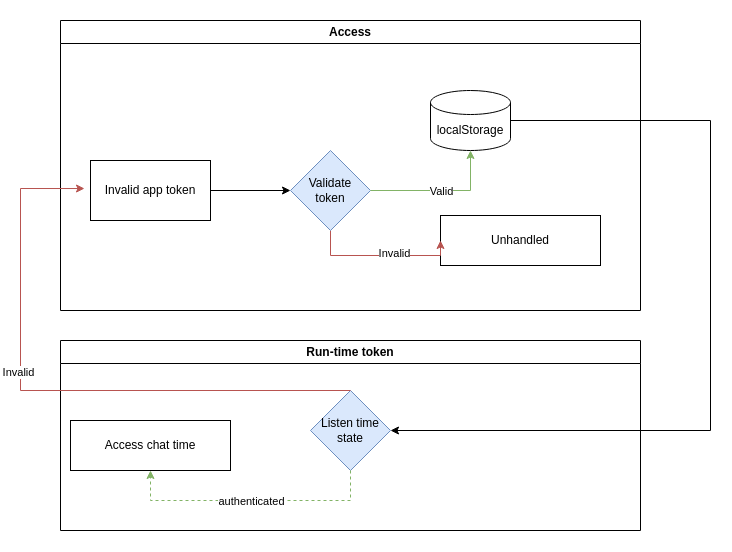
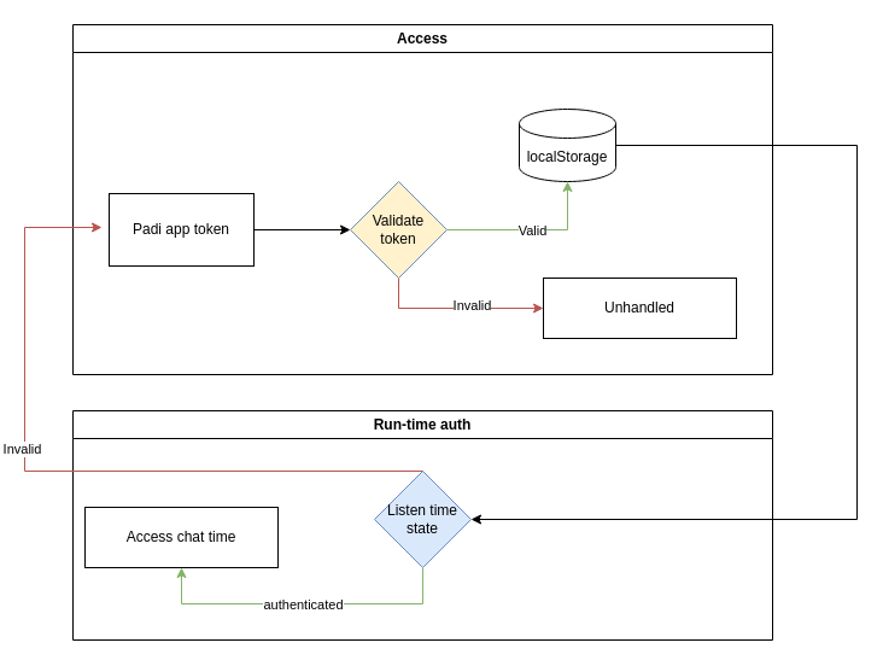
- <mxCell id="6" value="Invalid app token" style="rounded=0;whiteSpace=wrap;html=1;movable=1;resizable=1;rotatable=1;deletable=1;editable=1;locked=0;connectable=1;" parent="3" vertex="1"><mxGeometry y="70" width="120" height="60" as="geometry" /></mxCell>
+ <mxCell id="6" value="Padi app token" style="rounded=0;whiteSpace=wrap;html=1;movable=1;resizable=1;rotatable=1;deletable=1;editable=1;locked=0;connectable=1;" parent="3" vertex="1"><mxGeometry y="70" width="120" height="60" as="geometry" /></mxCell>
- <mxCell id="9" value="&lt;div&gt;Validate&lt;/div&gt;&lt;div&gt;token&lt;/div&gt;" style="rhombus;whiteSpace=wrap;html=1;movable=1;resizable=1;rotatable=1;deletable=1;editable=1;locked=0;connectable=1;fillColor=#dae8fc;strokeColor=#6c8ebf;" vertex="1" parent="3"><mxGeometry x="200" y="60" width="80" height="80" as="geometry" /></mxCell>
+ <mxCell id="9" value="&lt;div&gt;Validate&lt;/div&gt;&lt;div&gt;token&lt;/div&gt;" style="rhombus;whiteSpace=wrap;html=1;movable=1;resizable=1;rotatable=1;deletable=1;editable=1;locked=0;connectable=1;fillColor=#fff2cc;strokeColor=#6c8ebf;" vertex="1" parent="3"><mxGeometry x="200" y="60" width="80" height="80" as="geometry" /></mxCell>
- <mxCell id="4" value="Unhandled" style="rounded=0;whiteSpace=wrap;html=1;movable=1;resizable=1;rotatable=1;deletable=1;editable=1;locked=0;connectable=1;" parent="3" vertex="1"><mxGeometry x="350" y="125" width="160" height="50" as="geometry" /></mxCell>
+ <mxCell id="4" value="Unhandled" style="rounded=0;whiteSpace=wrap;html=1;movable=1;resizable=1;rotatable=1;deletable=1;editable=1;locked=0;connectable=1;" parent="3" vertex="1"><mxGeometry x="360" y="140" width="160" height="50" as="geometry" /></mxCell>
- <mxCell id="13" value="Run-time token" style="swimlane;whiteSpace=wrap;html=1;" vertex="1" parent="1"><mxGeometry x="60" y="340" width="580" height="190" as="geometry" /></mxCell>
+ <mxCell id="13" value="Run-time auth" style="swimlane;whiteSpace=wrap;html=1;" vertex="1" parent="1"><mxGeometry x="60" y="340" width="580" height="190" as="geometry" /></mxCell>
- <mxCell id="15" value="" style="endArrow=classic;html=1;rounded=0;exitX=0.5;exitY=1;exitDx=0;exitDy=0;fillColor=#d5e8d4;strokeColor=#82b366;entryX=0.5;entryY=1;entryDx=0;entryDy=0;dashed=1;" edge="1" parent="13" source="14" target="17"><mxGeometry relative="1" as="geometry"><mxPoint x="320" y="50" as="sourcePoint" /><mxPoint x="100" y="50" as="targetPoint" /><Array as="points"><mxPoint x="290" y="160" /><mxPoint x="90" y="160" /></Array></mxGeometry></mxCell>
+ <mxCell id="15" value="" style="endArrow=classic;html=1;rounded=0;exitX=0.5;exitY=1;exitDx=0;exitDy=0;fillColor=#d5e8d4;strokeColor=#82b366;entryX=0.5;entryY=1;entryDx=0;entryDy=0;" edge="1" parent="13" source="14" target="17"><mxGeometry relative="1" as="geometry"><mxPoint x="320" y="50" as="sourcePoint" /><mxPoint x="100" y="50" as="targetPoint" /><Array as="points"><mxPoint x="290" y="160" /><mxPoint x="90" y="160" /></Array></mxGeometry></mxCell>
